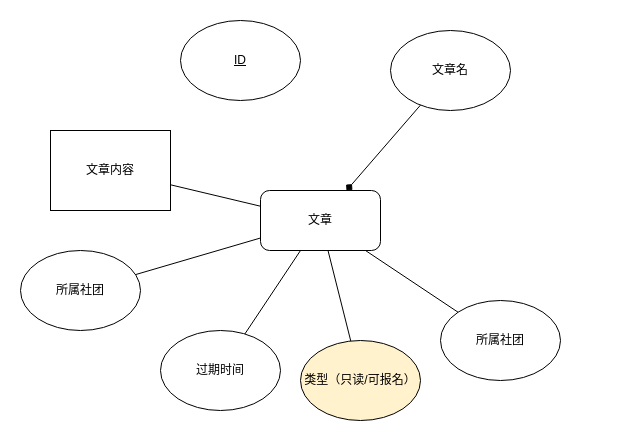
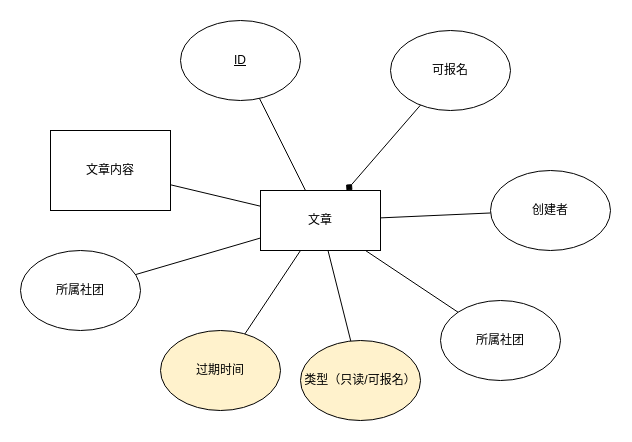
- <mxCell id="4" value="文章名" style="ellipse;whiteSpace=wrap;html=1;" vertex="1" parent="1"><mxGeometry x="390" y="30" width="120" height="80" as="geometry" /></mxCell>
+ <mxCell id="4" value="可报名" style="ellipse;whiteSpace=wrap;html=1;" vertex="1" parent="1"><mxGeometry x="390" y="30" width="120" height="80" as="geometry" /></mxCell>
+ <mxCell id="12" value="" style="endArrow=none;html=1;rounded=0;" edge="1" parent="1" source="3" target="2"><mxGeometry width="50" height="50" relative="1" as="geometry"><mxPoint x="270" y="260" as="sourcePoint" /><mxPoint x="320" y="210" as="targetPoint" /></mxGeometry></mxCell>
+ <mxCell id="5" value="创建者" style="ellipse;whiteSpace=wrap;html=1;" vertex="1" parent="1"><mxGeometry x="490" y="170" width="120" height="80" as="geometry" /></mxCell>
+ <mxCell id="10" value="" style="endArrow=none;html=1;rounded=0;" edge="1" parent="1" source="5" target="2"><mxGeometry width="50" height="50" relative="1" as="geometry"><mxPoint x="270" y="260" as="sourcePoint" /><mxPoint x="320" y="210" as="targetPoint" /></mxGeometry></mxCell>
- <mxCell id="2" value="文章" style="whiteSpace=wrap;html=1;rounded=1;" vertex="1" parent="1"><mxGeometry x="260" y="190" width="120" height="60" as="geometry" /></mxCell>
+ <mxCell id="2" value="文章" style="rounded=0;whiteSpace=wrap;html=1;" vertex="1" parent="1"><mxGeometry x="260" y="190" width="120" height="60" as="geometry" /></mxCell>
- <mxCell id="7" value="过期时间" style="ellipse;whiteSpace=wrap;html=1;" vertex="1" parent="1"><mxGeometry x="160" y="330" width="120" height="80" as="geometry" /></mxCell>
+ <mxCell id="7" value="过期时间" style="ellipse;whiteSpace=wrap;html=1;fillColor=#fff2cc;" vertex="1" parent="1"><mxGeometry x="160" y="330" width="120" height="80" as="geometry" /></mxCell>
